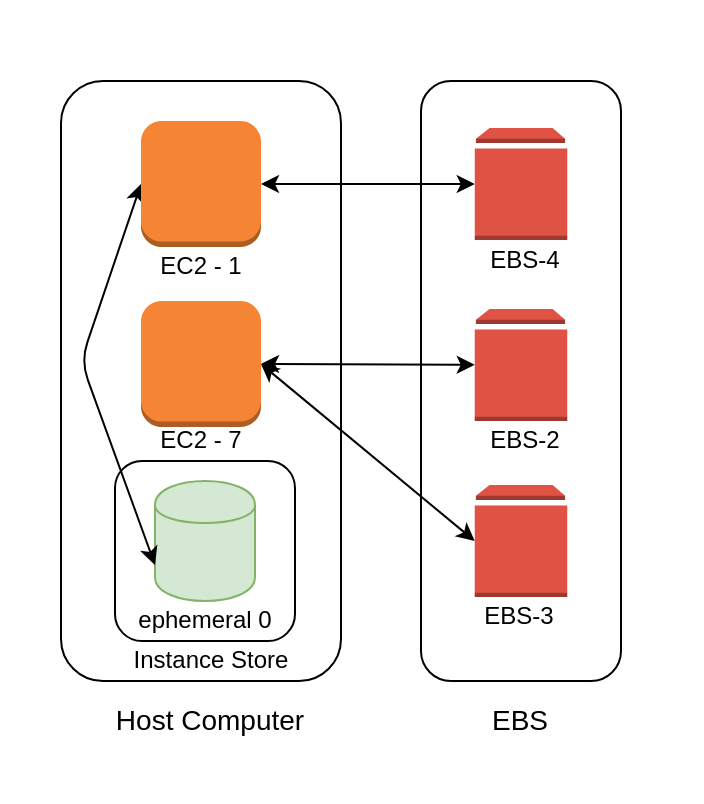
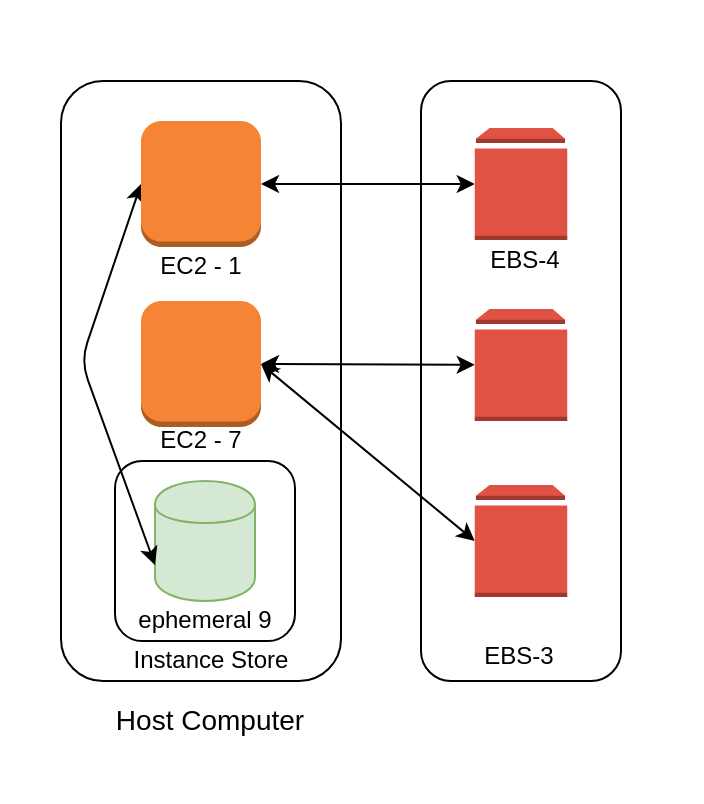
- <mxCell id="23" value="EBS-2" style="text;html=1;strokeColor=none;fillColor=none;align=center;verticalAlign=middle;whiteSpace=wrap;rounded=0;" vertex="1" parent="1"><mxGeometry x="215" y="210" width="95" height="20" as="geometry" /></mxCell>
- <mxCell id="24" value="EBS-3" style="text;html=1;strokeColor=none;fillColor=none;align=center;verticalAlign=middle;whiteSpace=wrap;rounded=0;" vertex="1" parent="1"><mxGeometry x="212.49" y="298" width="95" height="20" as="geometry" /></mxCell>
+ <mxCell id="24" value="EBS-3" style="text;html=1;strokeColor=none;fillColor=none;align=center;verticalAlign=middle;whiteSpace=wrap;rounded=0;" vertex="1" parent="1"><mxGeometry x="212.49" y="318" width="95" height="20" as="geometry" /></mxCell>
- <mxCell id="7" value="ephemeral 0" style="text;html=1;strokeColor=none;fillColor=none;align=center;verticalAlign=middle;whiteSpace=wrap;rounded=0;" parent="1" vertex="1"><mxGeometry x="54.5" y="300" width="95" height="20" as="geometry" /></mxCell>
+ <mxCell id="7" value="ephemeral 9" style="text;html=1;strokeColor=none;fillColor=none;align=center;verticalAlign=middle;whiteSpace=wrap;rounded=0;" parent="1" vertex="1"><mxGeometry x="54.5" y="300" width="95" height="20" as="geometry" /></mxCell>
- <mxCell id="14" value="EBS" style="text;html=1;strokeColor=none;fillColor=none;align=center;verticalAlign=middle;whiteSpace=wrap;rounded=0;fontSize=14;" parent="1" vertex="1"><mxGeometry x="200" y="350" width="120" height="20" as="geometry" /></mxCell>
